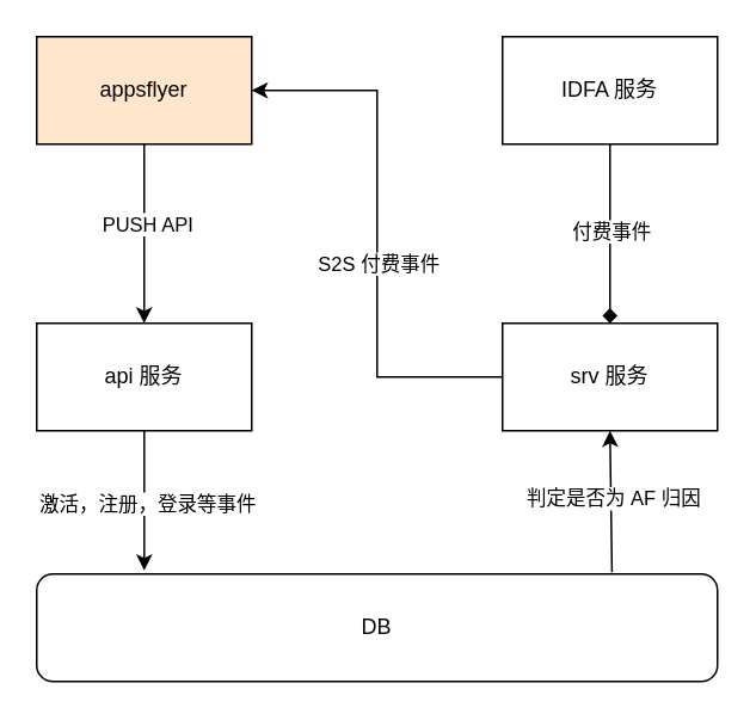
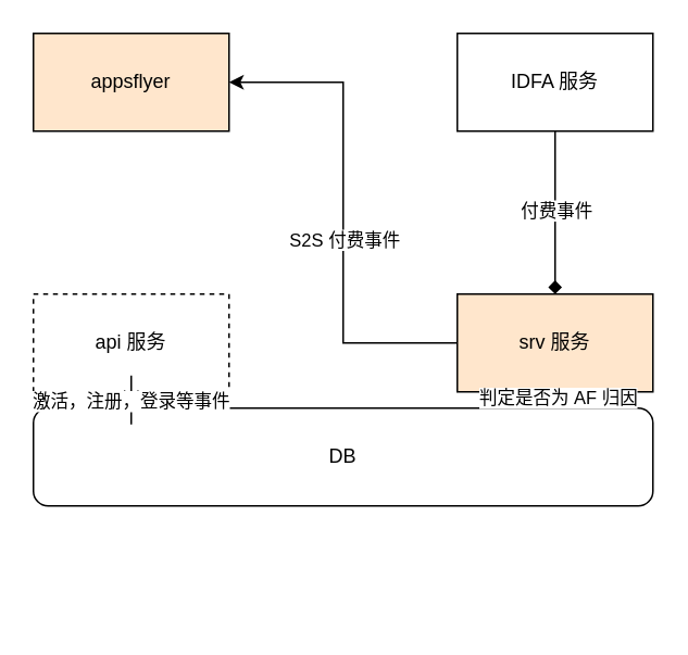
- <mxCell id="2" style="edgeStyle=orthogonalEdgeStyle;rounded=0;orthogonalLoop=1;jettySize=auto;html=1;" parent="1" source="4" target="5" edge="1"><mxGeometry relative="1" as="geometry" /></mxCell>
- <mxCell id="3" value="PUSH API" style="edgeLabel;html=1;align=center;verticalAlign=middle;resizable=0;points=[];" parent="2" vertex="1" connectable="0"><mxGeometry x="-0.12" y="1" relative="1" as="geometry"><mxPoint as="offset" /></mxGeometry></mxCell>
- <mxCell id="5" value="api 服务" style="rounded=0;whiteSpace=wrap;html=1;" parent="1" vertex="1"><mxGeometry x="20" y="180" width="120" height="60" as="geometry" /></mxCell>
+ <mxCell id="5" value="api 服务" style="rounded=0;whiteSpace=wrap;html=1;dashed=1;" parent="1" vertex="1"><mxGeometry x="20" y="180" width="120" height="60" as="geometry" /></mxCell>
- <mxCell id="11" value="srv 服务" style="rounded=0;whiteSpace=wrap;html=1;" parent="1" vertex="1"><mxGeometry x="280" y="180" width="120" height="60" as="geometry" /></mxCell>
+ <mxCell id="11" value="srv 服务" style="rounded=0;whiteSpace=wrap;html=1;fillColor=#ffe6cc;" parent="1" vertex="1"><mxGeometry x="280" y="180" width="120" height="60" as="geometry" /></mxCell>
- <mxCell id="12" value="DB" style="rounded=1;whiteSpace=wrap;html=1;" parent="1" vertex="1"><mxGeometry x="20" y="320" width="380" height="60" as="geometry" /></mxCell>
+ <mxCell id="12" value="DB" style="rounded=1;whiteSpace=wrap;html=1;" parent="1" vertex="1"><mxGeometry x="20" y="250" width="380" height="60" as="geometry" /></mxCell>
